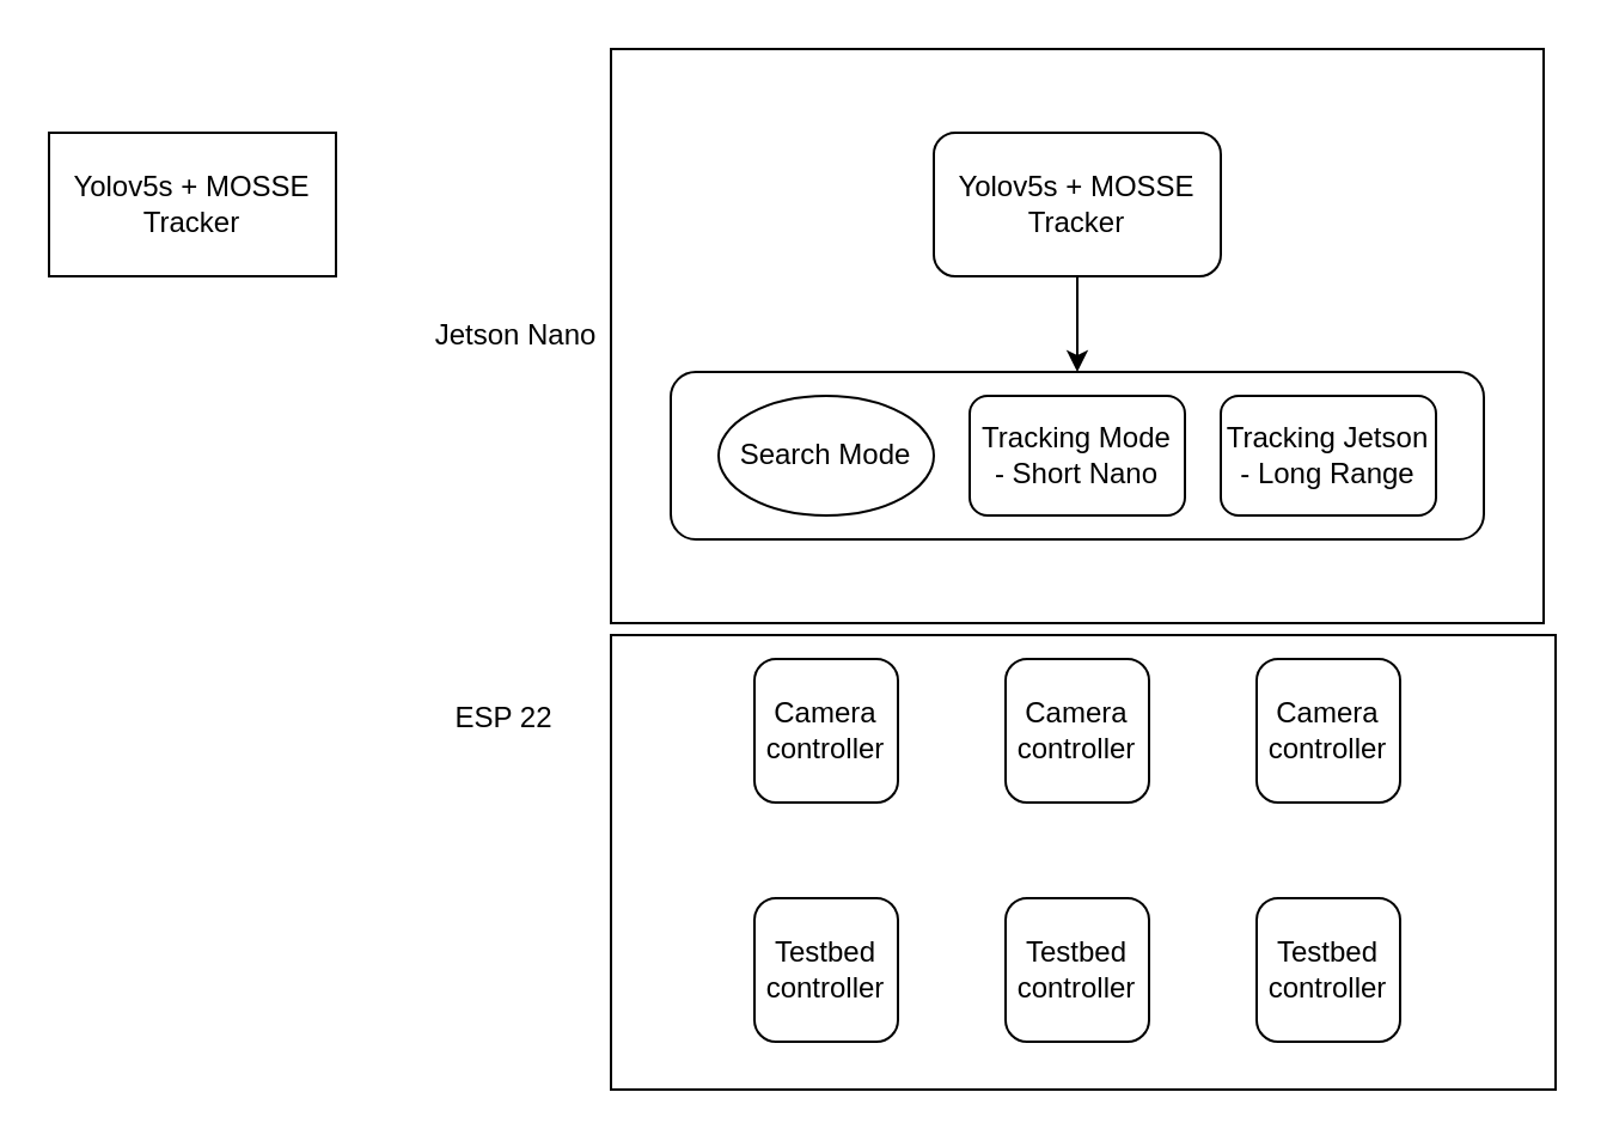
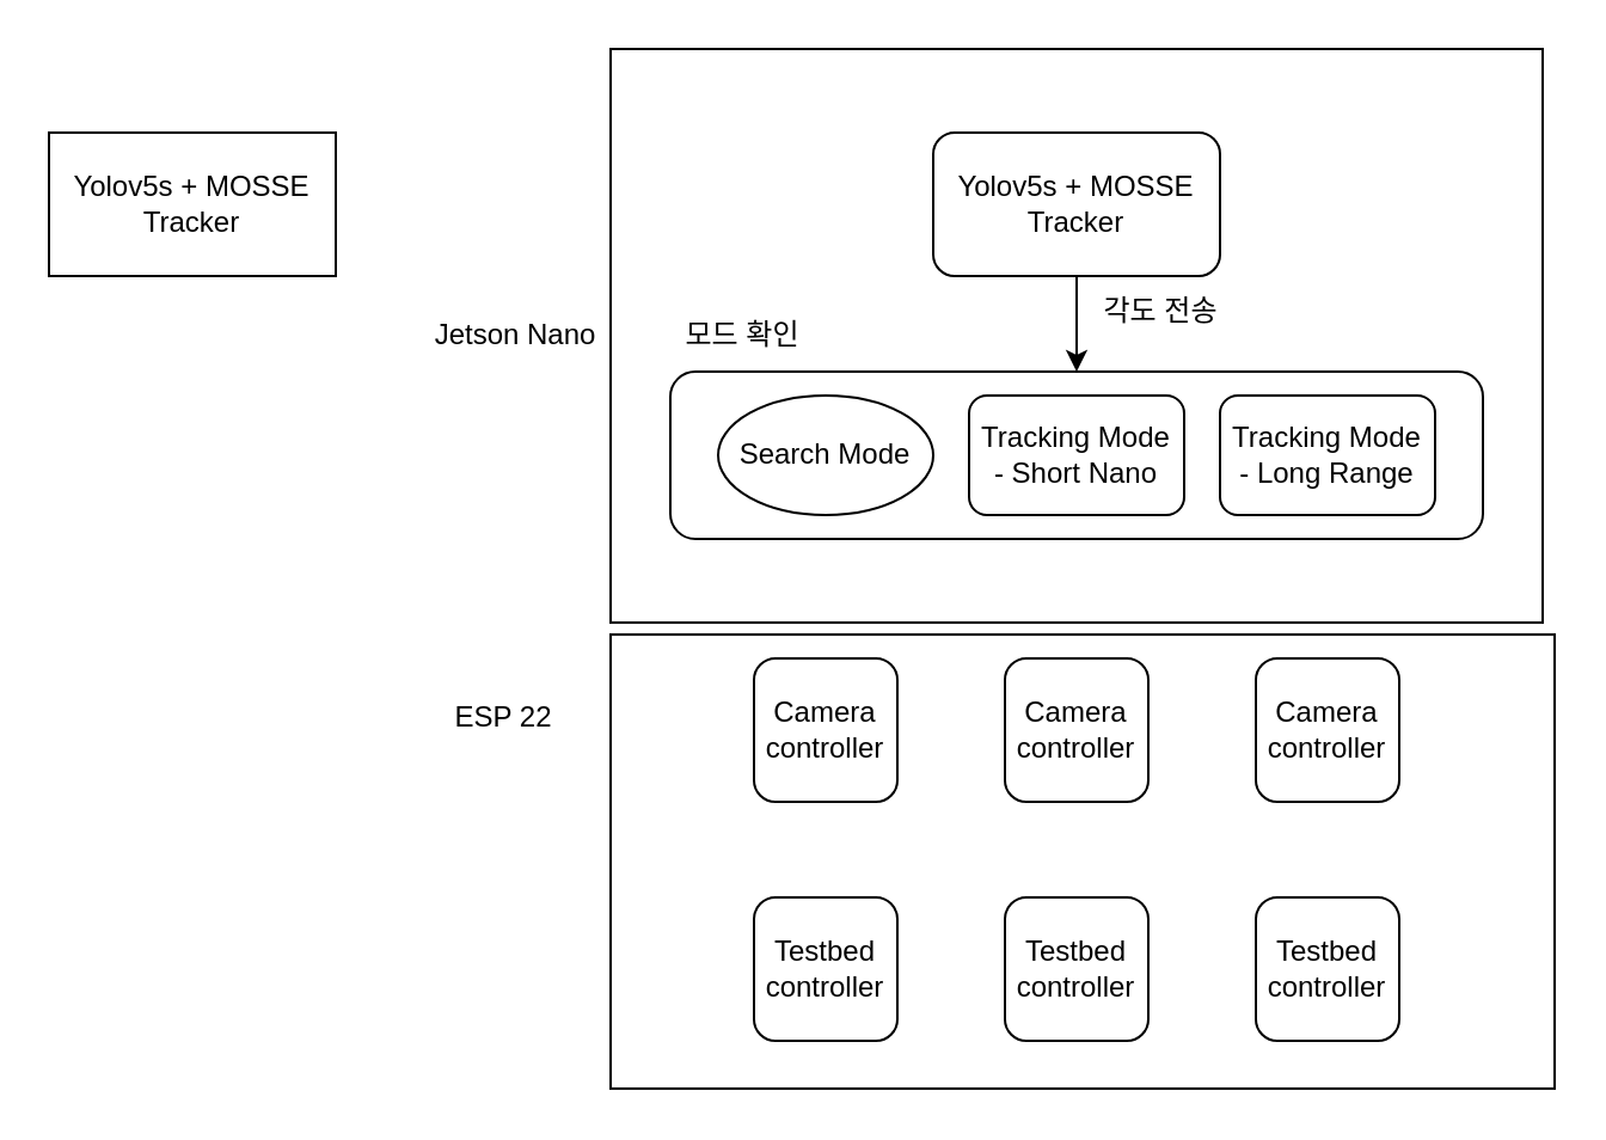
+ <mxCell id="11" value="각도 전송" style="text;html=1;align=center;verticalAlign=middle;resizable=0;points=[];autosize=1;strokeColor=none;fillColor=none;" vertex="1" parent="1"><mxGeometry x="450" y="115" width="70" height="30" as="geometry" /></mxCell>
+ <mxCell id="14" value="모드 확인" style="text;html=1;align=center;verticalAlign=middle;resizable=0;points=[];autosize=1;strokeColor=none;fillColor=none;" vertex="1" parent="1"><mxGeometry x="275" y="125" width="70" height="30" as="geometry" /></mxCell>
- <mxCell id="9" value="Tracking Jetson&lt;br&gt;- Long Range" style="rounded=1;whiteSpace=wrap;html=1;" vertex="1" parent="1"><mxGeometry x="510" y="165" width="90" height="50" as="geometry" /></mxCell>
+ <mxCell id="9" value="Tracking Mode&lt;br&gt;- Long Range" style="rounded=1;whiteSpace=wrap;html=1;" vertex="1" parent="1"><mxGeometry x="510" y="165" width="90" height="50" as="geometry" /></mxCell>
